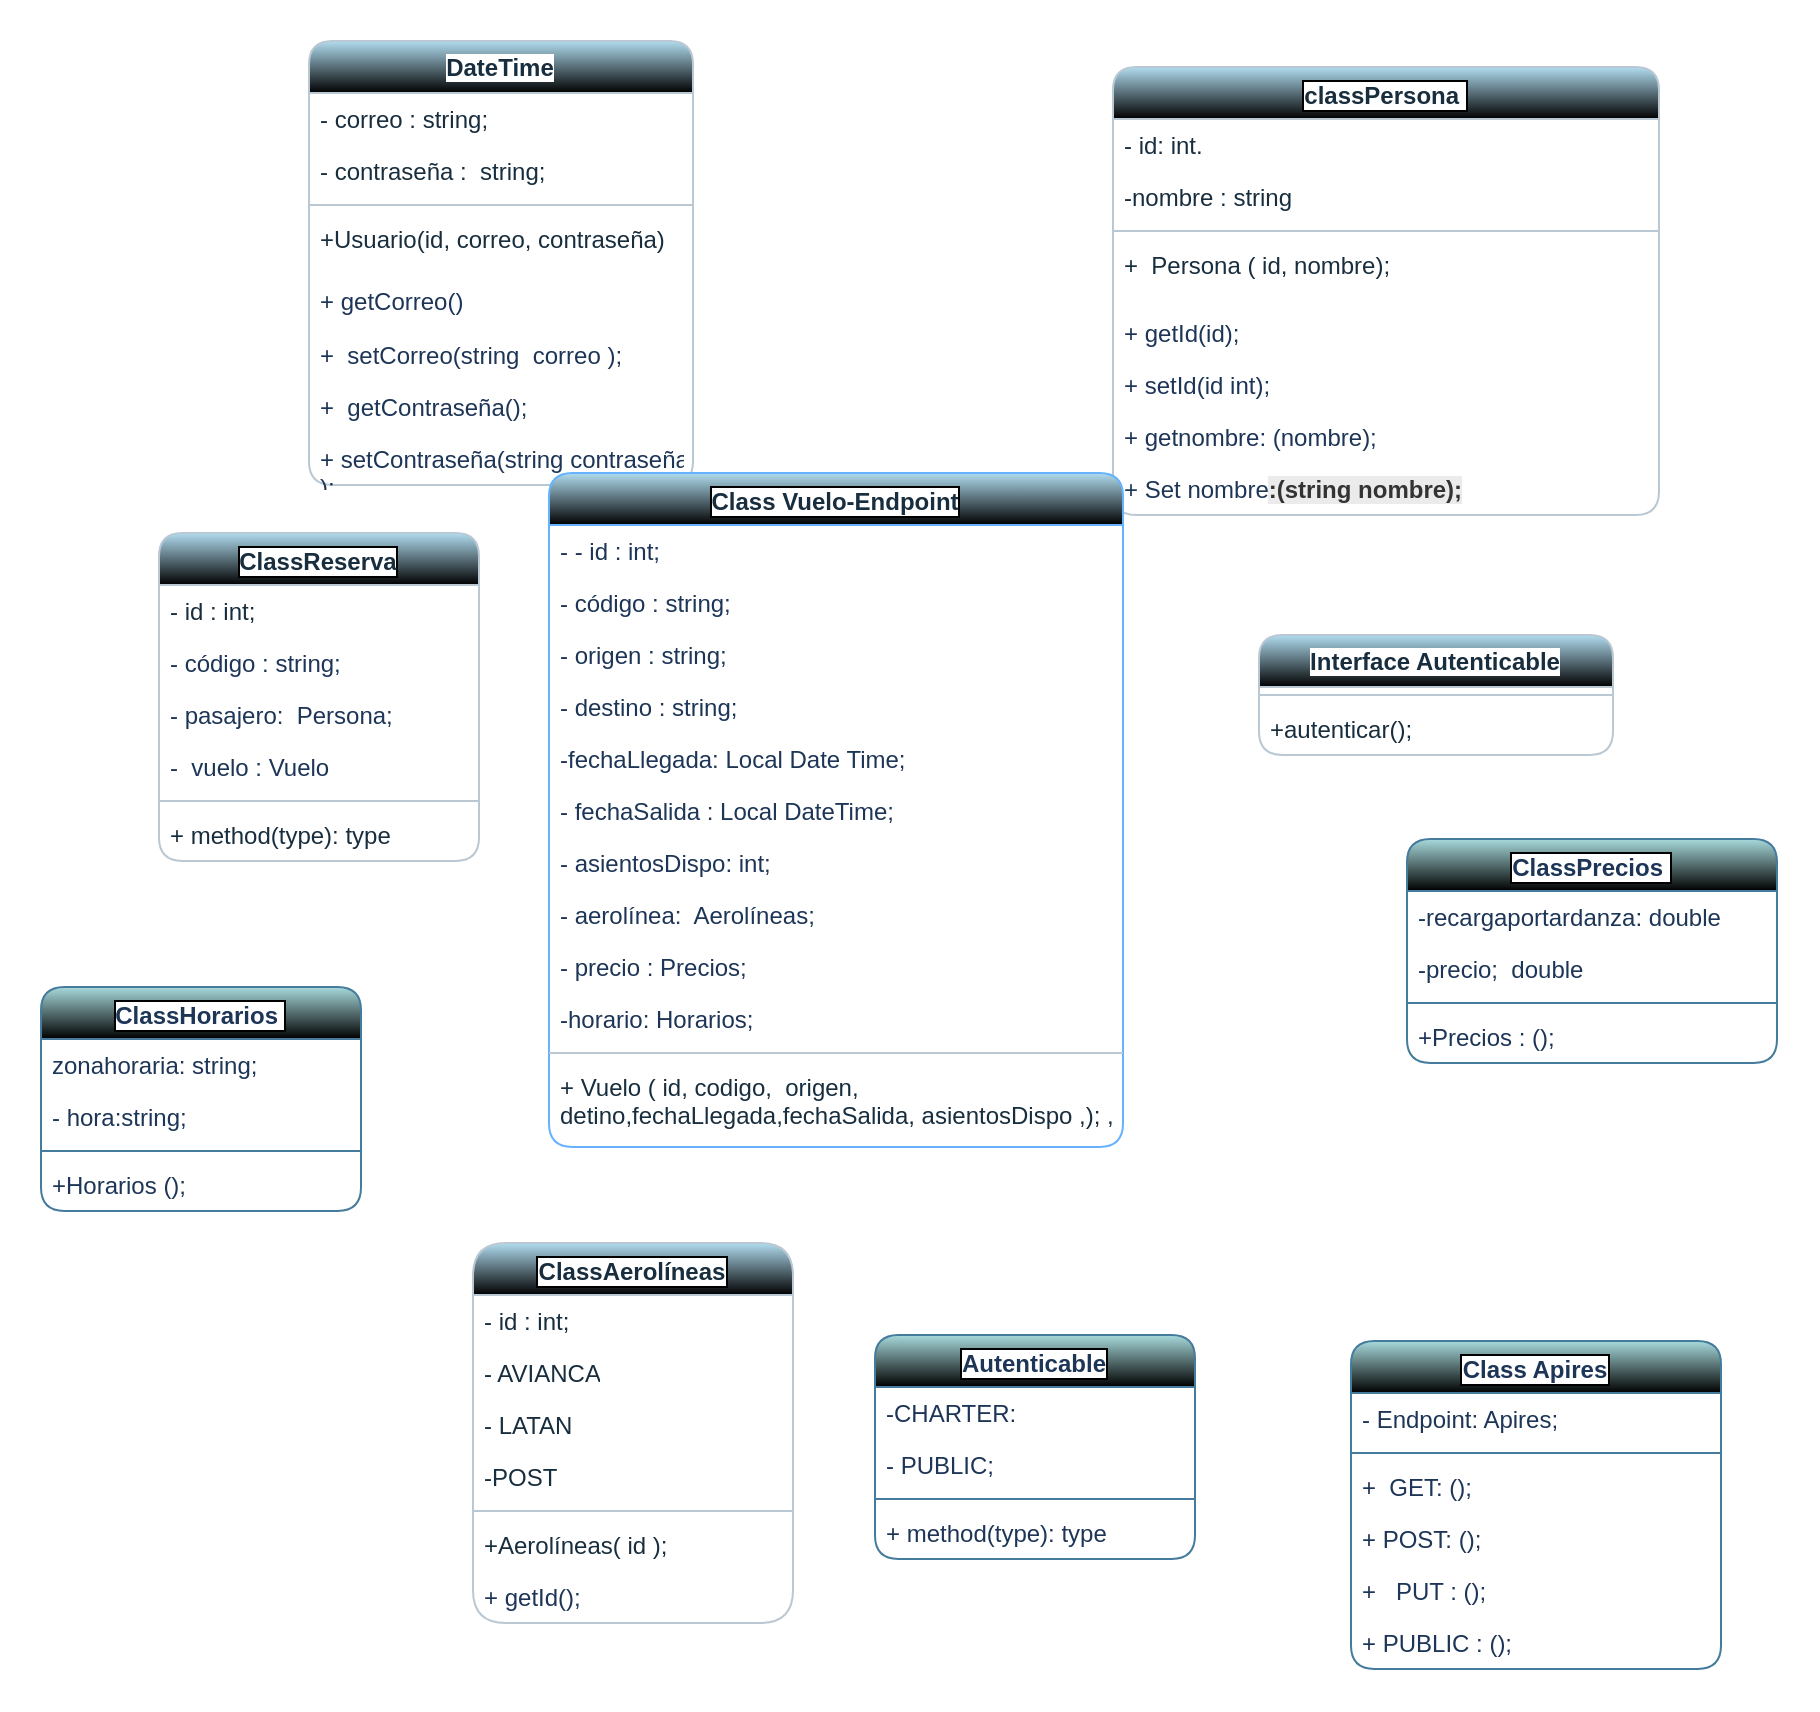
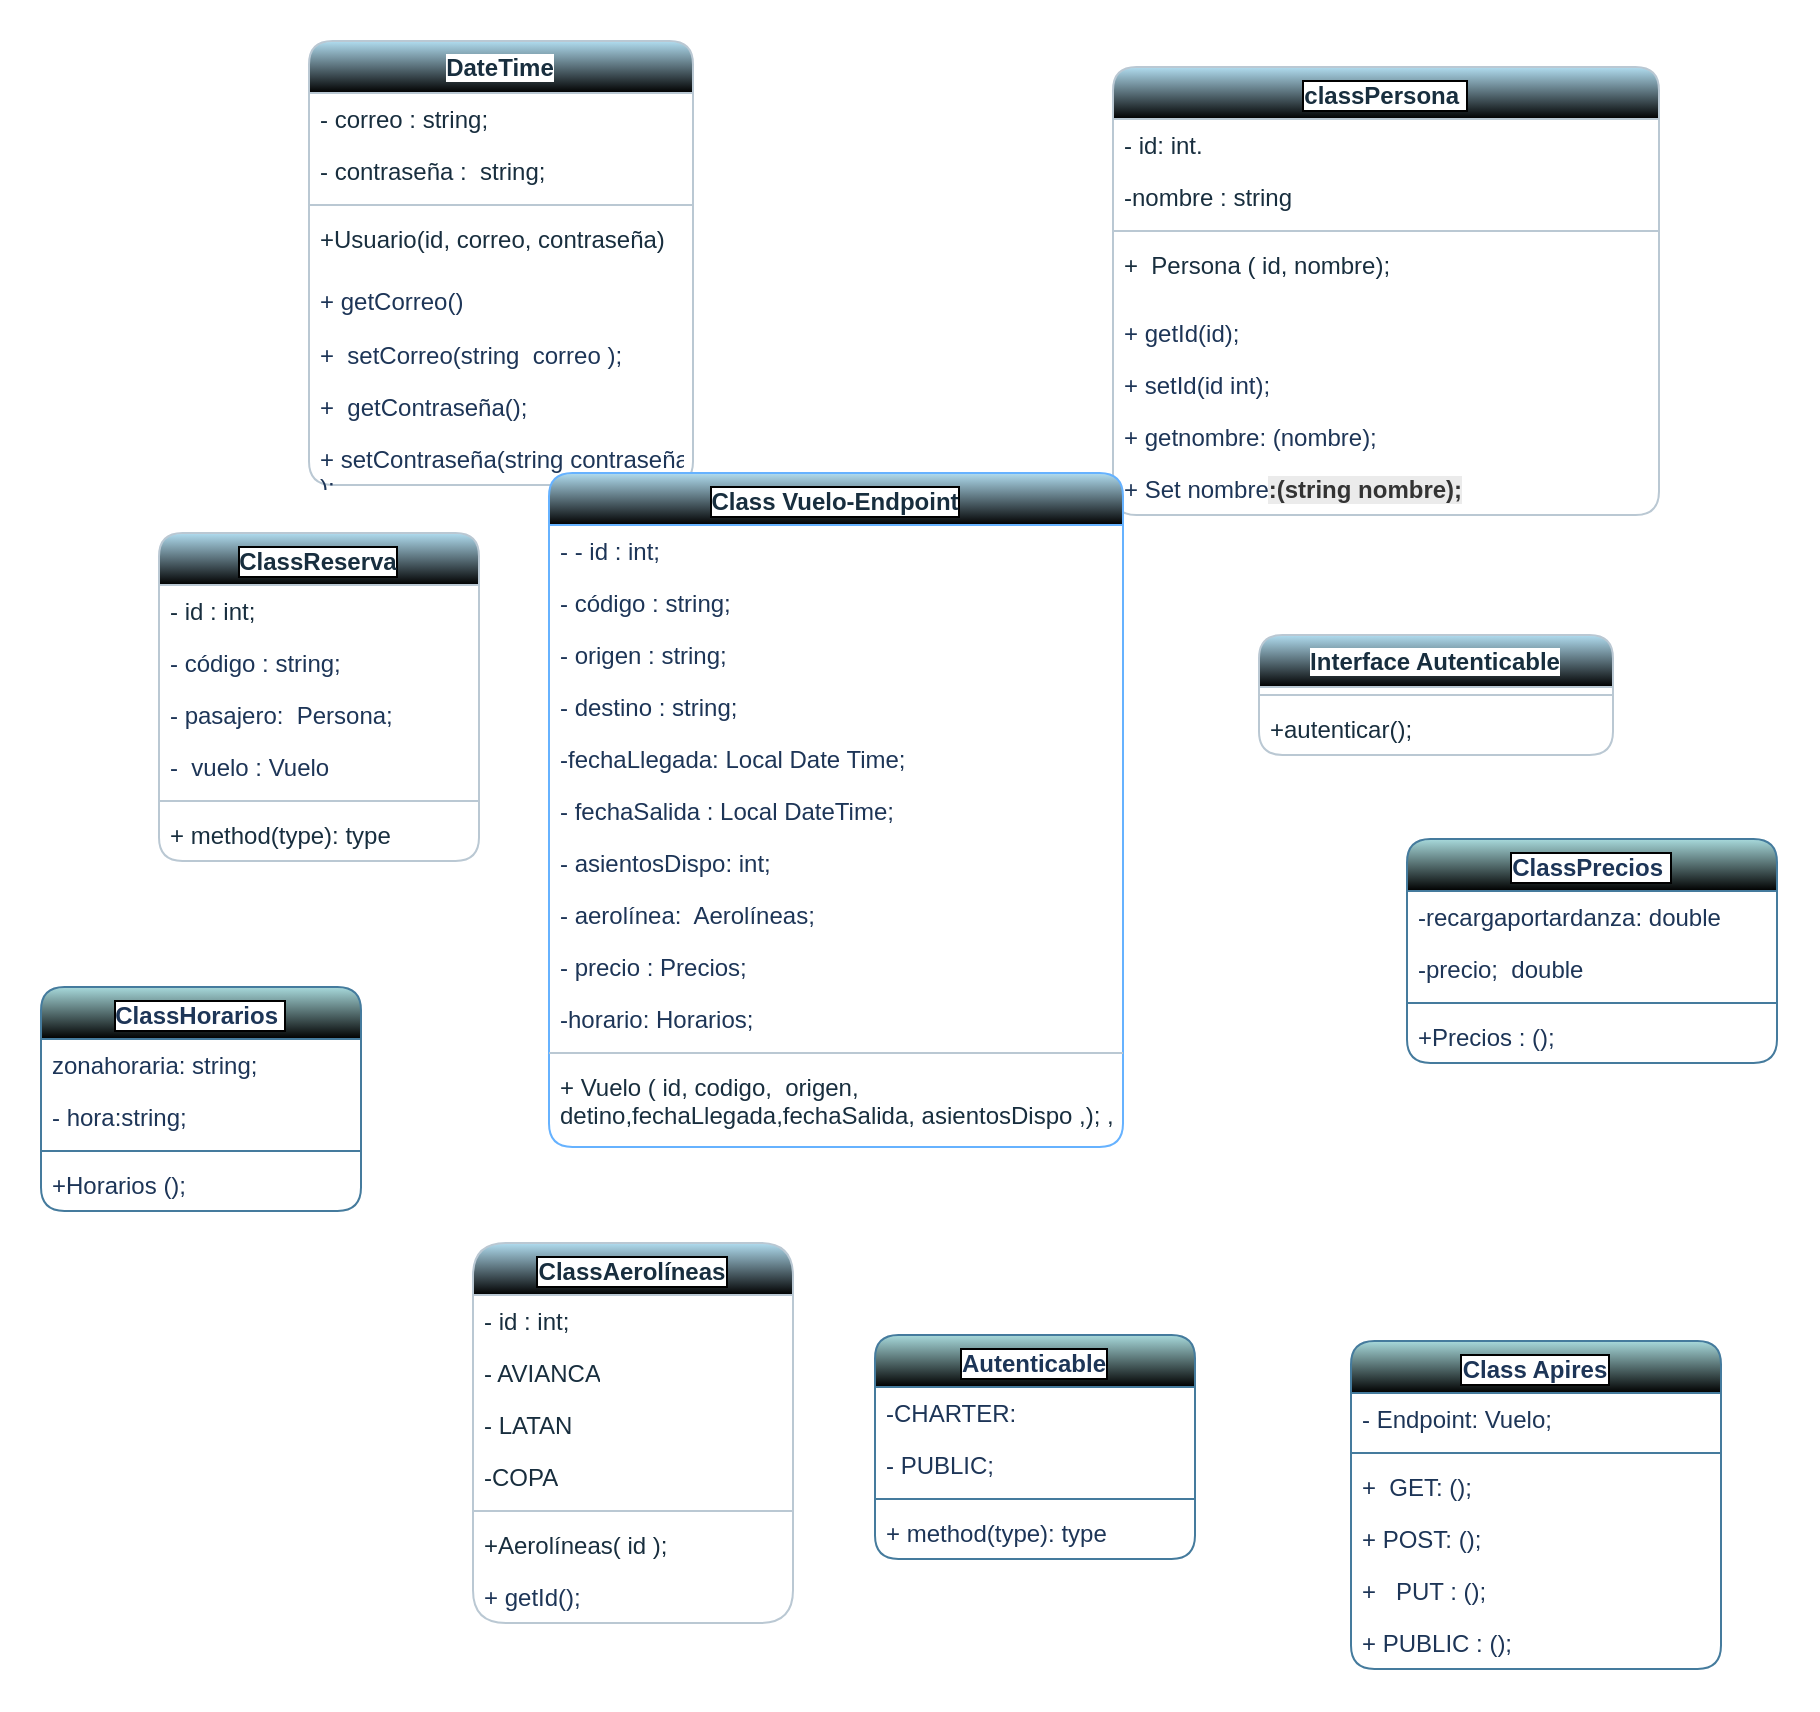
- <mxCell id="54" value="- Endpoint: Apires;" style="text;strokeColor=none;fillColor=none;align=left;verticalAlign=top;spacingLeft=4;spacingRight=4;overflow=hidden;rotatable=0;points=[[0,0.5],[1,0.5]];portConstraint=eastwest;whiteSpace=wrap;html=1;fontColor=#1D3557;" vertex="1" parent="53"><mxGeometry y="26" width="185" height="26" as="geometry" /></mxCell>
+ <mxCell id="54" value="- Endpoint: Vuelo;" style="text;strokeColor=none;fillColor=none;align=left;verticalAlign=top;spacingLeft=4;spacingRight=4;overflow=hidden;rotatable=0;points=[[0,0.5],[1,0.5]];portConstraint=eastwest;whiteSpace=wrap;html=1;fontColor=#1D3557;" vertex="1" parent="53"><mxGeometry y="26" width="185" height="26" as="geometry" /></mxCell>
- <mxCell id="69" value="-POST" style="text;strokeColor=none;fillColor=none;align=left;verticalAlign=top;spacingLeft=4;spacingRight=4;overflow=hidden;rotatable=0;points=[[0,0.5],[1,0.5]];portConstraint=eastwest;whiteSpace=wrap;html=1;fontColor=#182E3E;labelBackgroundColor=none;" vertex="1" parent="65"><mxGeometry y="104" width="160" height="26" as="geometry" /></mxCell>
+ <mxCell id="69" value="-COPA" style="text;strokeColor=none;fillColor=none;align=left;verticalAlign=top;spacingLeft=4;spacingRight=4;overflow=hidden;rotatable=0;points=[[0,0.5],[1,0.5]];portConstraint=eastwest;whiteSpace=wrap;html=1;fontColor=#182E3E;labelBackgroundColor=none;" vertex="1" parent="65"><mxGeometry y="104" width="160" height="26" as="geometry" /></mxCell>
